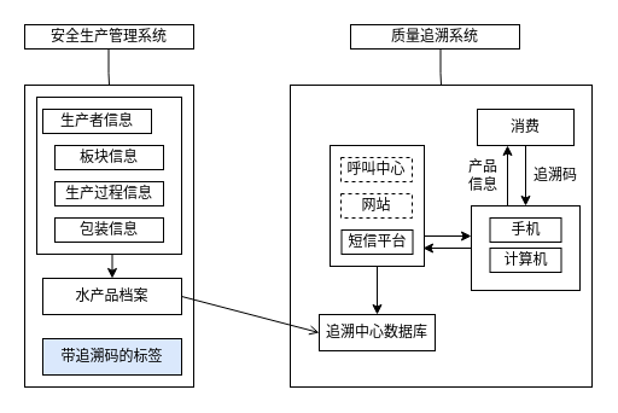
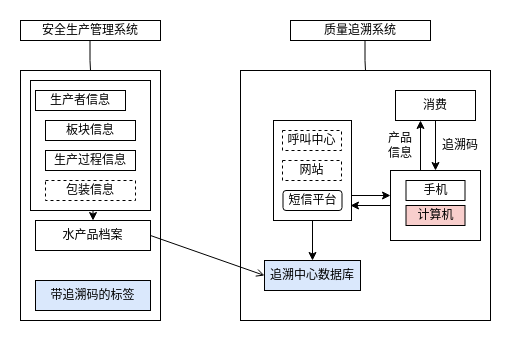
- <mxCell id="10" value="包装信息" style="rounded=0;whiteSpace=wrap;html=1;" vertex="1" parent="1"><mxGeometry x="45" y="180" width="90" height="20" as="geometry" /></mxCell>
+ <mxCell id="10" value="包装信息" style="rounded=0;whiteSpace=wrap;html=1;dashed=1;" vertex="1" parent="1"><mxGeometry x="45" y="180" width="90" height="20" as="geometry" /></mxCell>
- <mxCell id="22" value="短信平台" style="rounded=0;whiteSpace=wrap;html=1;" vertex="1" parent="1"><mxGeometry x="282.5" y="190" width="59" height="20" as="geometry" /></mxCell>
+ <mxCell id="22" value="短信平台" style="whiteSpace=wrap;html=1;rounded=1;" vertex="1" parent="1"><mxGeometry x="282.5" y="190" width="59" height="20" as="geometry" /></mxCell>
- <mxCell id="27" value="计算机" style="rounded=0;whiteSpace=wrap;html=1;" vertex="1" parent="1"><mxGeometry x="405.5" y="205" width="59" height="20" as="geometry" /></mxCell>
+ <mxCell id="27" value="计算机" style="rounded=0;whiteSpace=wrap;html=1;fillColor=#f8cecc;" vertex="1" parent="1"><mxGeometry x="405.5" y="205" width="59" height="20" as="geometry" /></mxCell>
- <mxCell id="12" value="水产品档案" style="rounded=0;whiteSpace=wrap;html=1;" vertex="1" parent="1"><mxGeometry x="35" y="230" width="115" height="30" as="geometry" /></mxCell>
+ <mxCell id="12" value="水产品档案" style="rounded=0;whiteSpace=wrap;html=1;" vertex="1" parent="1"><mxGeometry x="35" y="220" width="115" height="30" as="geometry" /></mxCell>
- <mxCell id="17" value="追溯中心数据库" style="rounded=0;whiteSpace=wrap;html=1;" vertex="1" parent="1"><mxGeometry x="264" y="260" width="96" height="30" as="geometry" /></mxCell>
+ <mxCell id="17" value="追溯中心数据库" style="rounded=0;whiteSpace=wrap;html=1;fillColor=#dae8fc;" vertex="1" parent="1"><mxGeometry x="264" y="260" width="96" height="30" as="geometry" /></mxCell>
